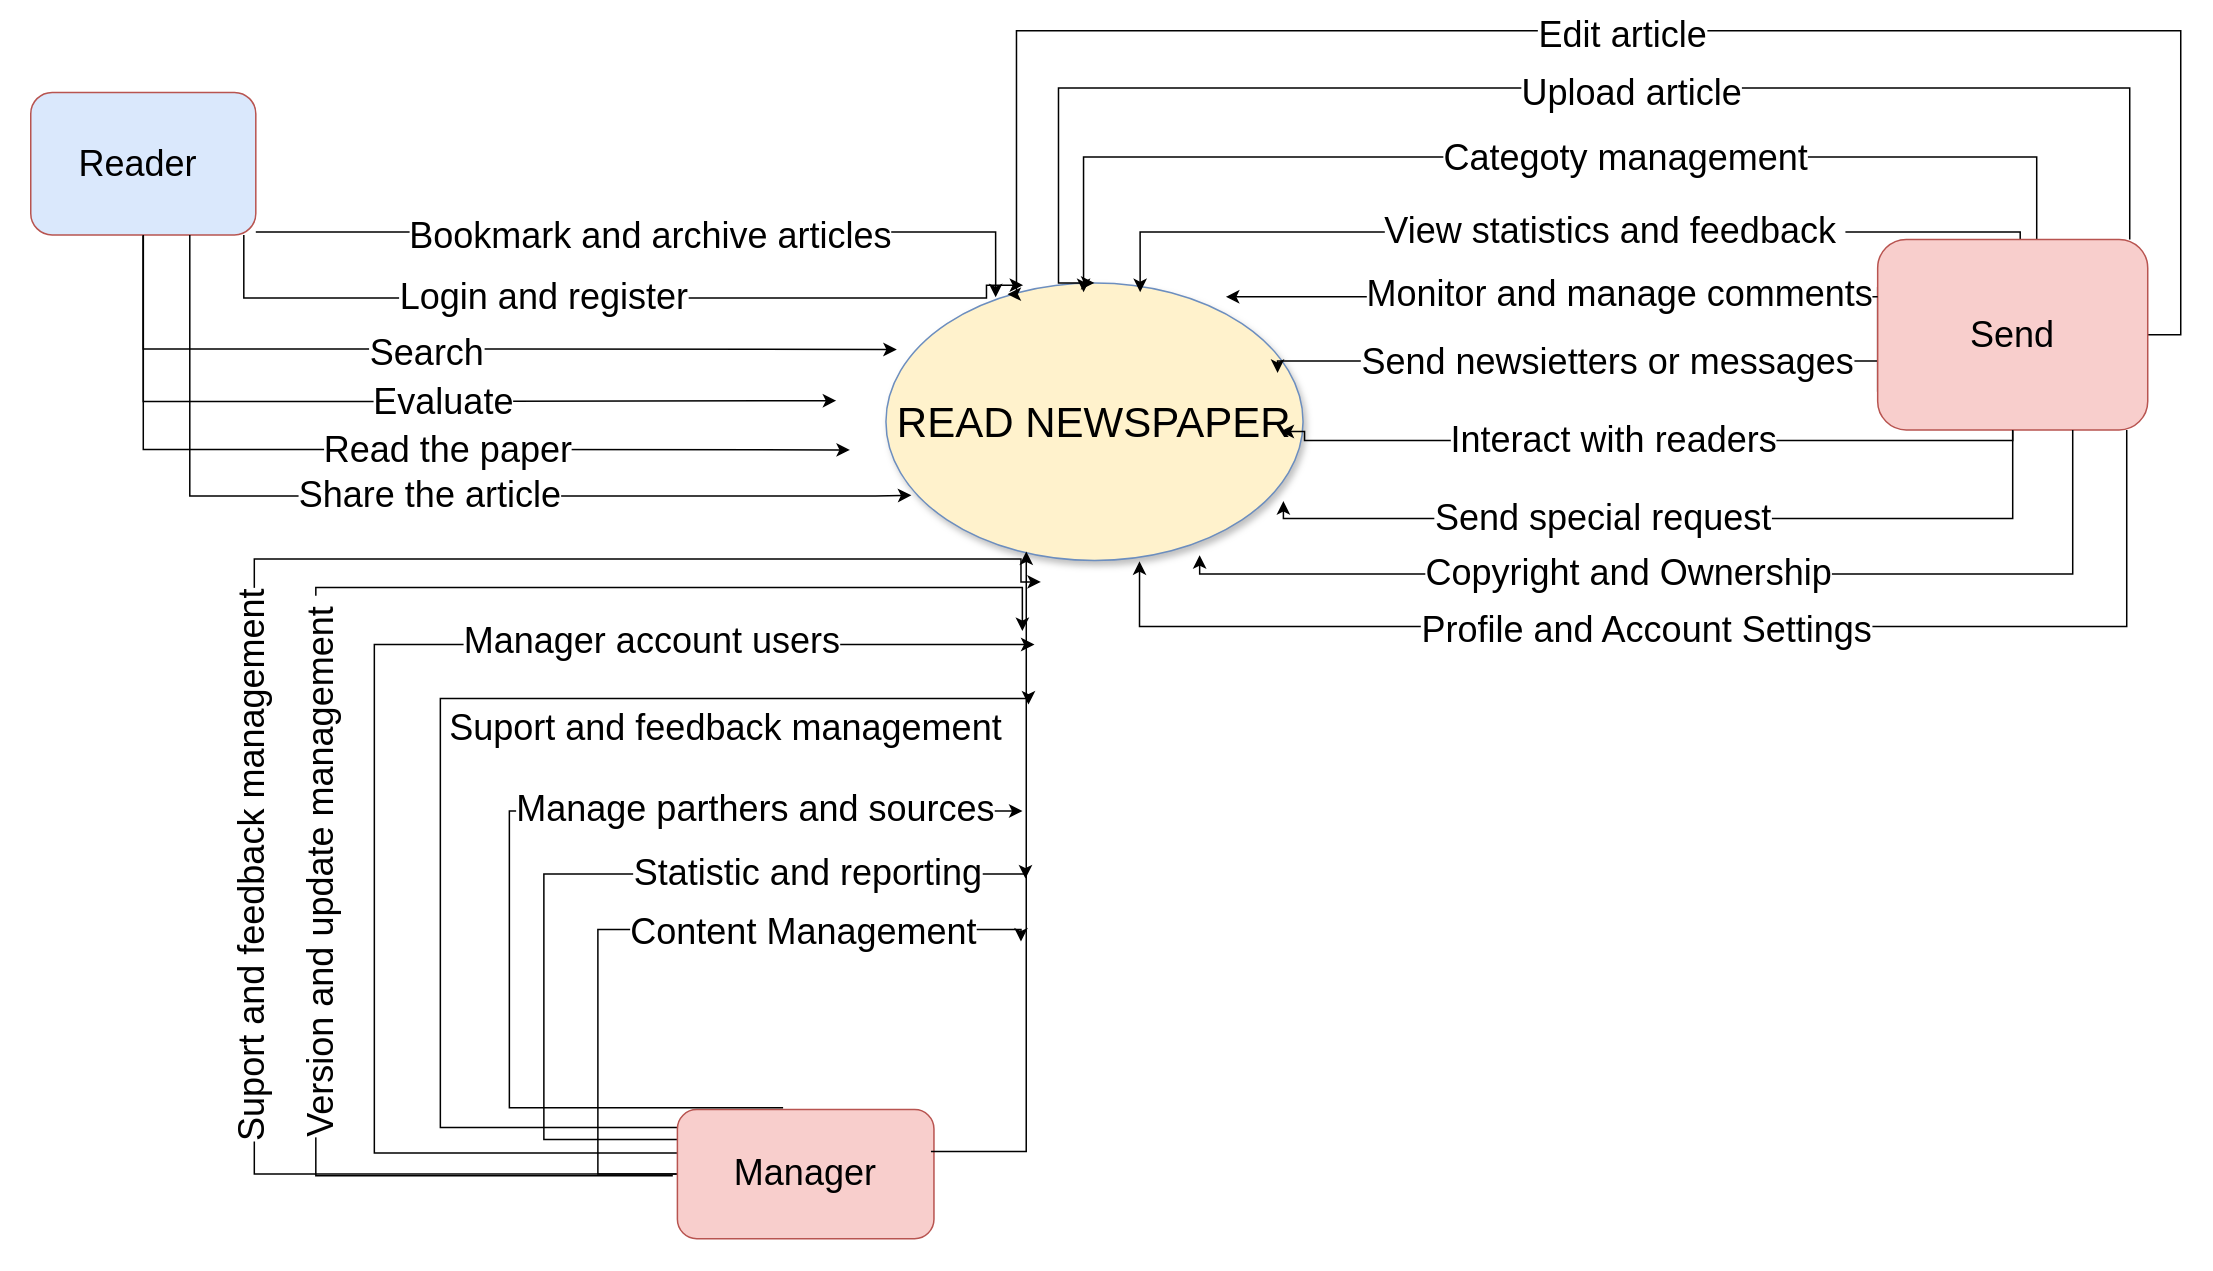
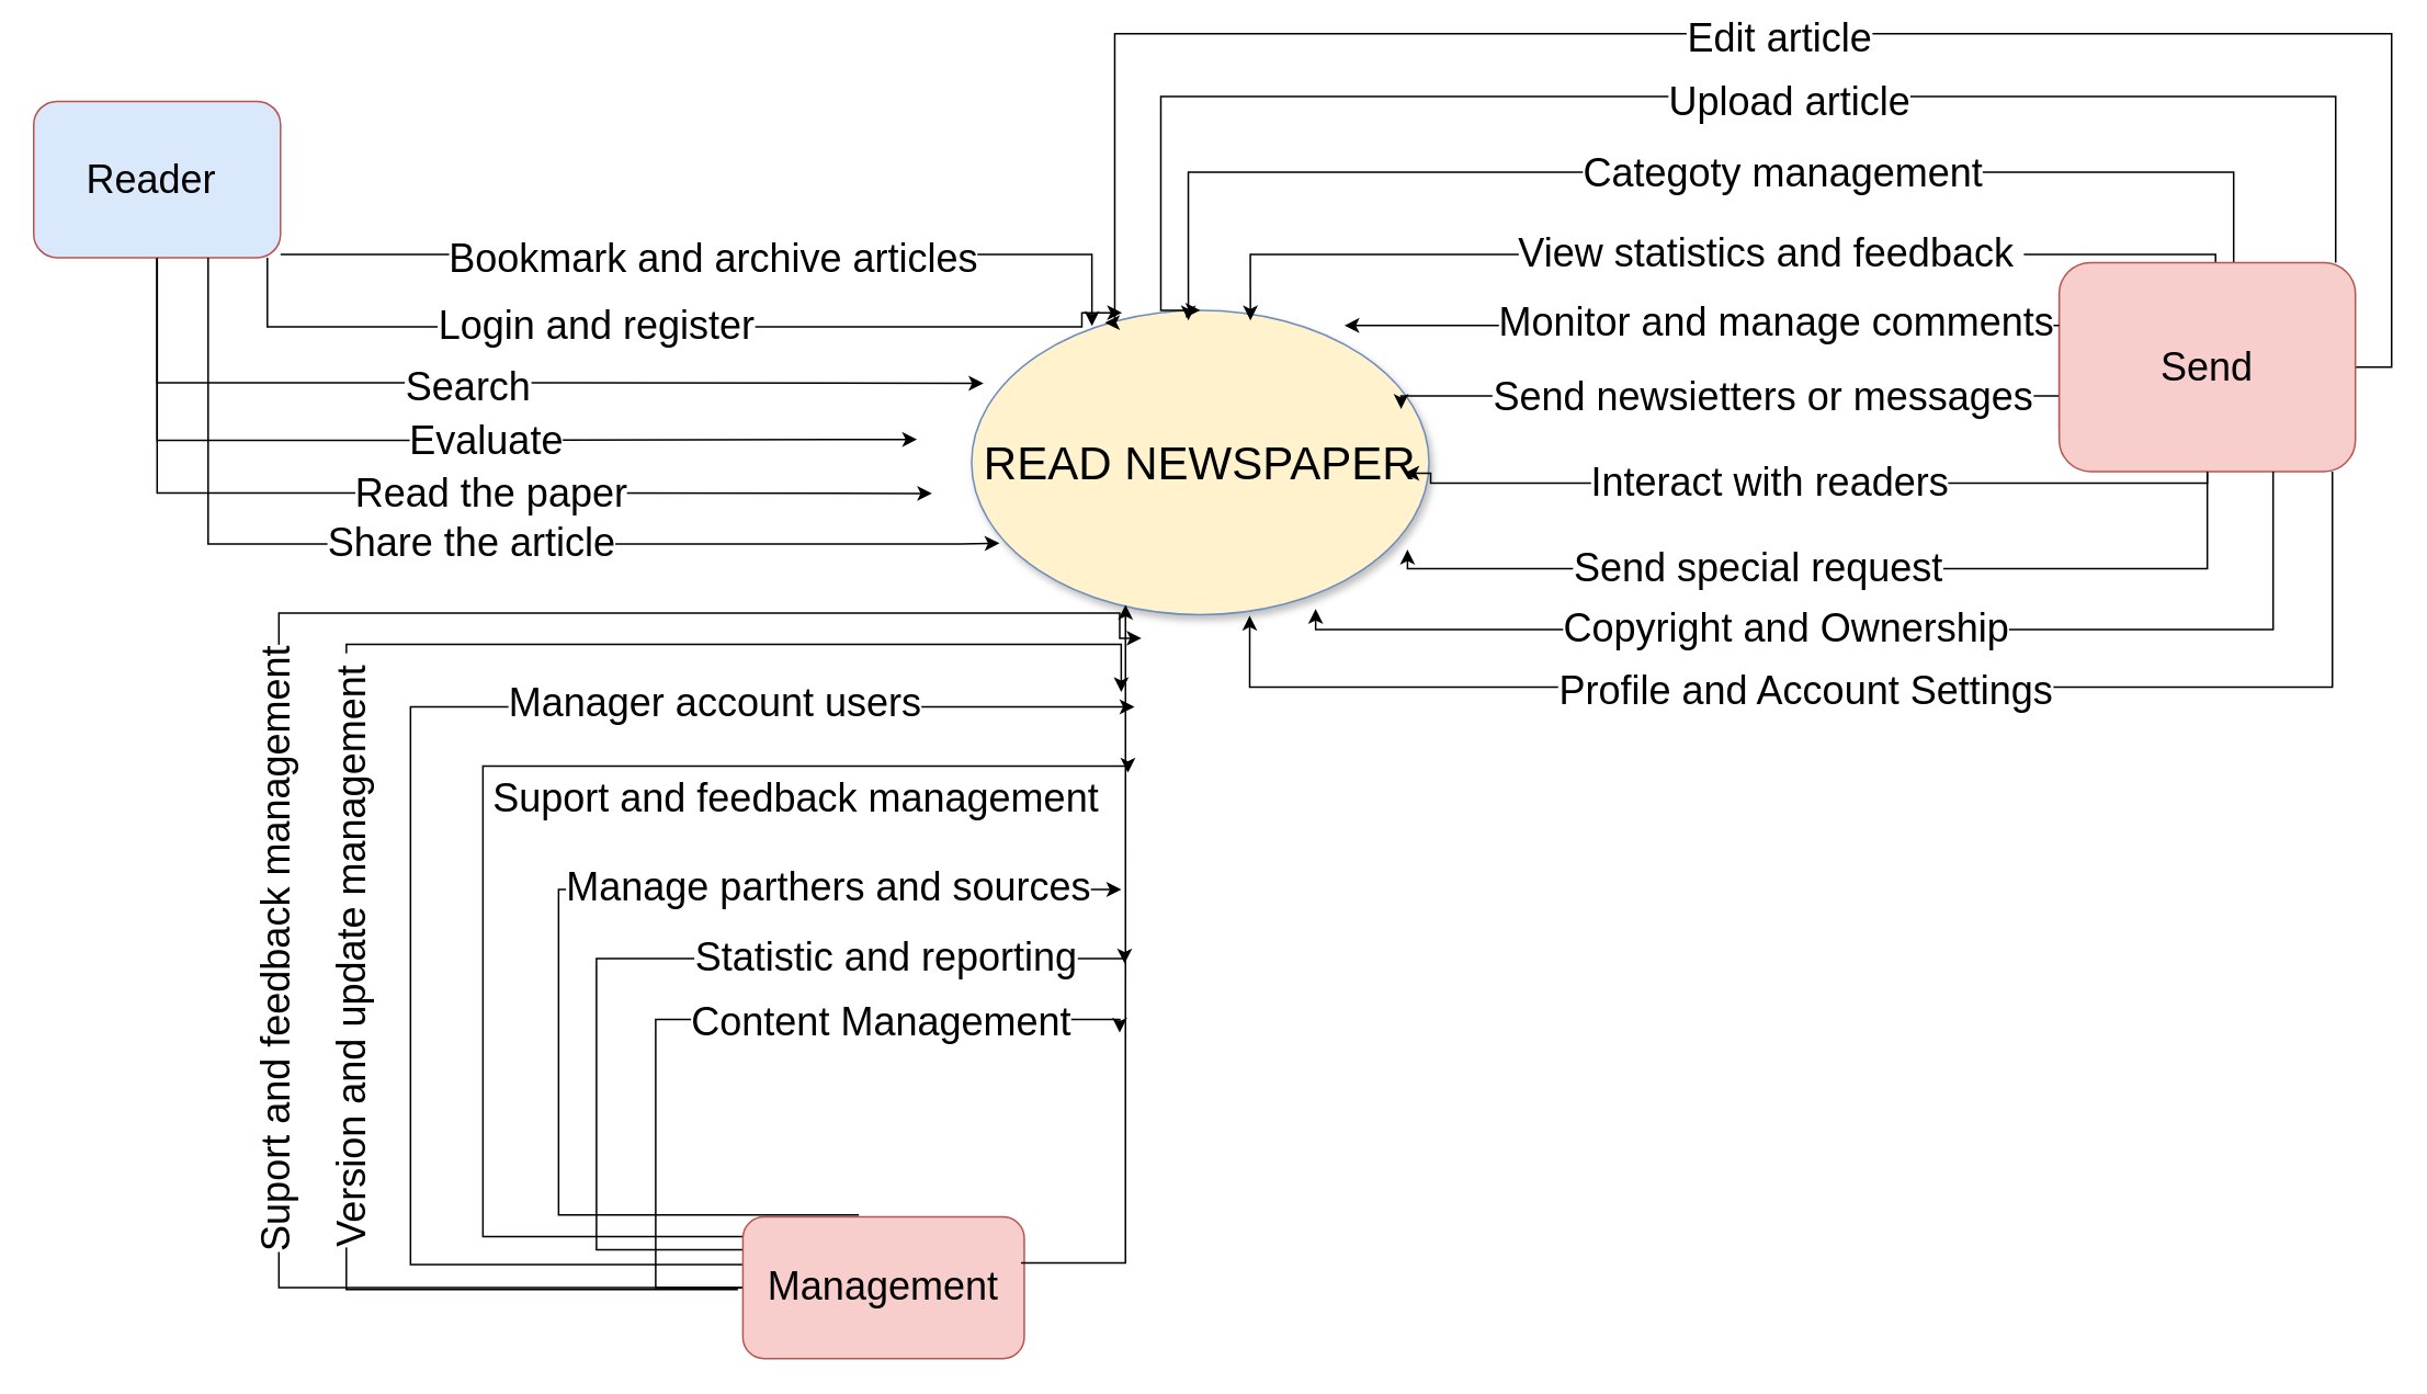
- <mxCell id="48" value="&lt;font style=&quot;font-size: 24px;&quot;&gt;Manager&lt;/font&gt;" style="rounded=1;whiteSpace=wrap;html=1;fillColor=#f8cecc;strokeColor=#b85450;" vertex="1" parent="1"><mxGeometry x="451" y="739" width="171" height="86" as="geometry" /></mxCell>
+ <mxCell id="48" value="&lt;font style=&quot;font-size: 24px;&quot;&gt;Management&lt;/font&gt;" style="rounded=1;whiteSpace=wrap;html=1;fillColor=#f8cecc;strokeColor=#b85450;" vertex="1" parent="1"><mxGeometry x="451" y="739" width="171" height="86" as="geometry" /></mxCell>
